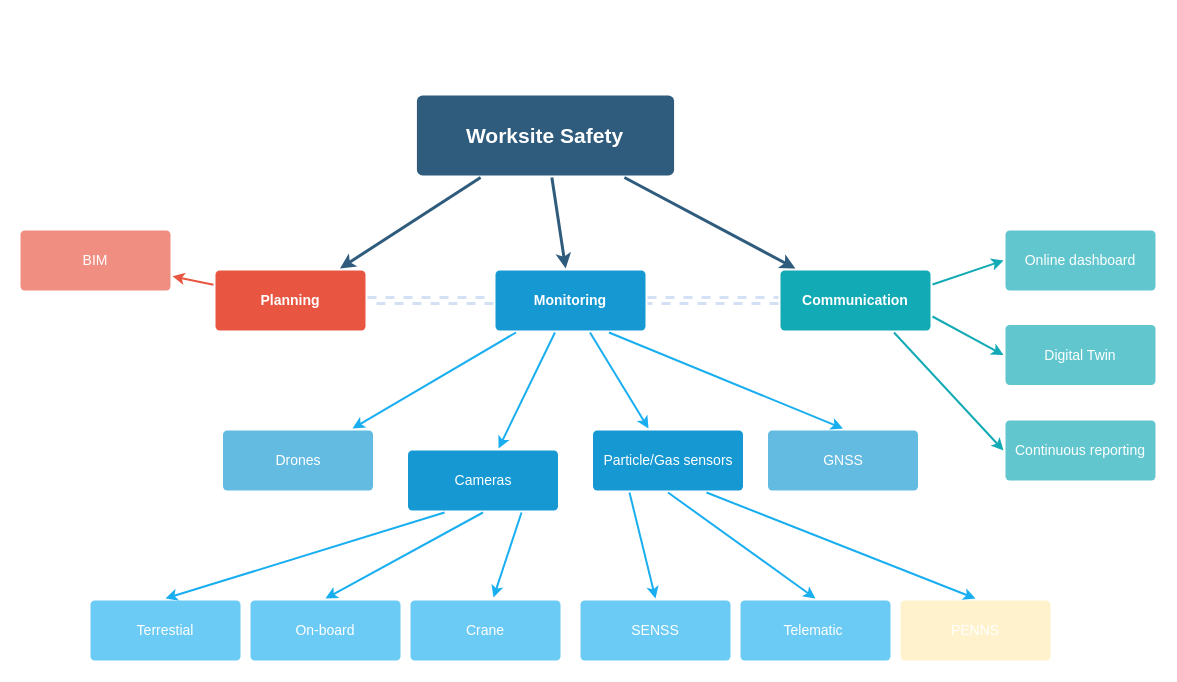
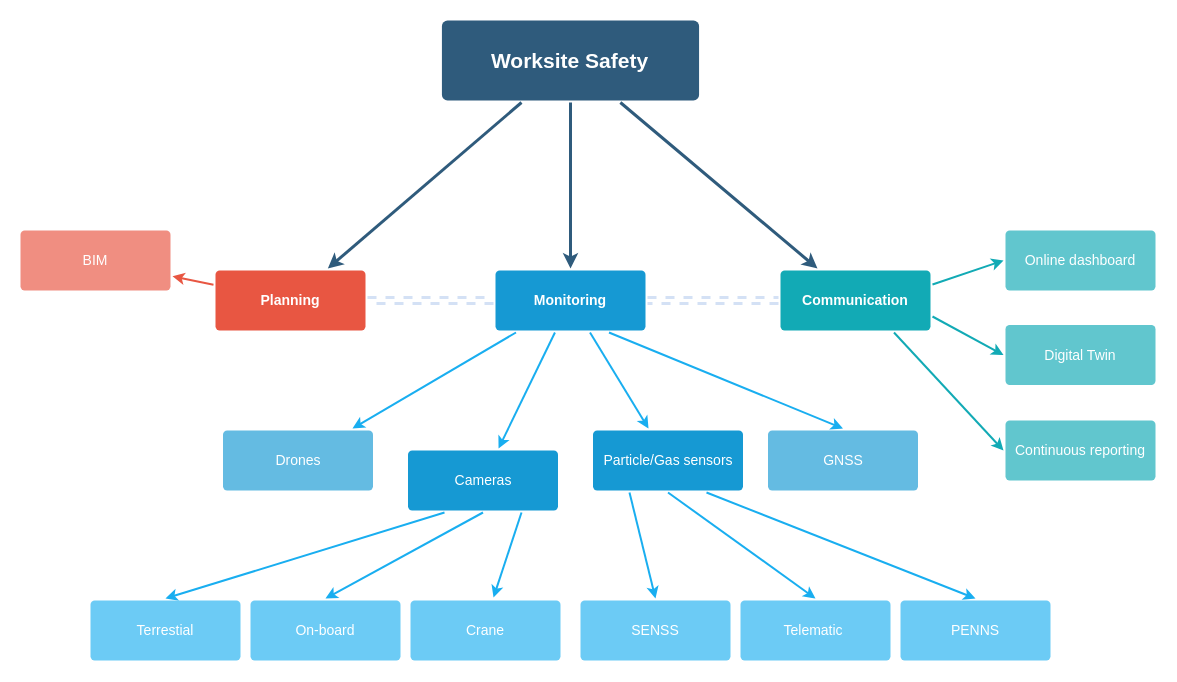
- <mxCell id="5" value="&lt;font style=&quot;font-size: 21px;&quot;&gt;Worksite Safety&lt;/font&gt;" style="rounded=1;whiteSpace=wrap;html=1;shadow=0;labelBackgroundColor=none;strokeColor=none;strokeWidth=3;fillColor=#2F5B7C;fontFamily=Helvetica;fontSize=16;fontColor=#FFFFFF;align=center;fontStyle=1;spacing=5;arcSize=7;perimeterSpacing=2;" parent="1" vertex="1"><mxGeometry x="416.42" y="95" width="257.15" height="80" as="geometry" /></mxCell>
+ <mxCell id="5" value="&lt;font style=&quot;font-size: 21px;&quot;&gt;Worksite Safety&lt;/font&gt;" style="rounded=1;whiteSpace=wrap;html=1;shadow=0;labelBackgroundColor=none;strokeColor=none;strokeWidth=3;fillColor=#2F5B7C;fontFamily=Helvetica;fontSize=16;fontColor=#FFFFFF;align=center;fontStyle=1;spacing=5;arcSize=7;perimeterSpacing=2;" parent="1" vertex="1"><mxGeometry x="441.42" y="20" width="257.15" height="80" as="geometry" /></mxCell>
- <mxCell id="37" value="PENNS" style="rounded=1;whiteSpace=wrap;html=1;shadow=0;labelBackgroundColor=none;strokeColor=none;strokeWidth=3;fillColor=#fff2cc;fontFamily=Helvetica;fontSize=14;fontColor=#FFFFFF;align=center;spacing=5;arcSize=7;perimeterSpacing=2;" parent="1" vertex="1"><mxGeometry x="900" y="600" width="150" height="60" as="geometry" /></mxCell>
+ <mxCell id="37" value="PENNS" style="rounded=1;whiteSpace=wrap;html=1;shadow=0;labelBackgroundColor=none;strokeColor=none;strokeWidth=3;fillColor=#6CCBF5;fontFamily=Helvetica;fontSize=14;fontColor=#FFFFFF;align=center;spacing=5;arcSize=7;perimeterSpacing=2;" parent="1" vertex="1"><mxGeometry x="900" y="600" width="150" height="60" as="geometry" /></mxCell>
